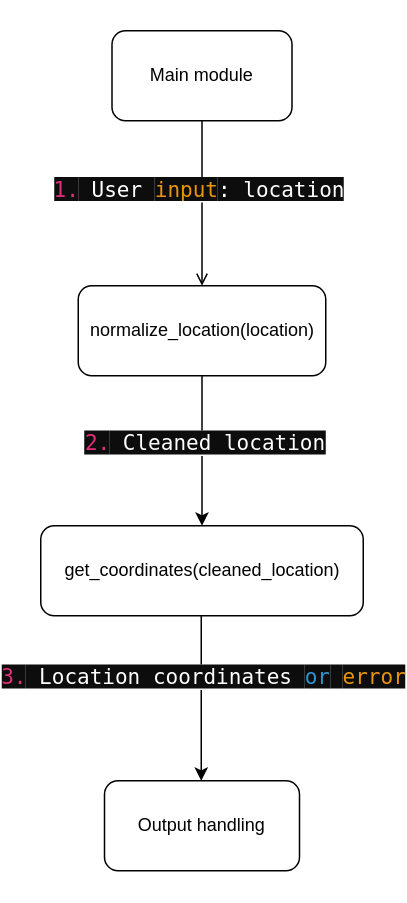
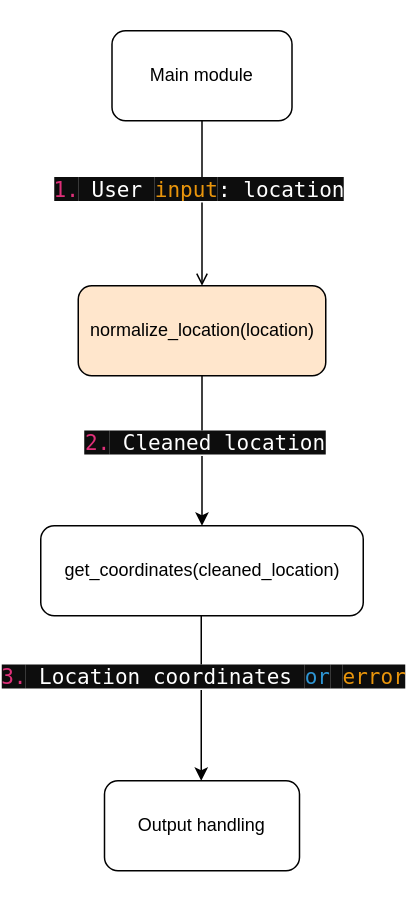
- <mxCell id="5" value="&lt;div style=&quot;text-align: left;&quot;&gt;normalize_location(location)&lt;/div&gt;" style="rounded=1;whiteSpace=wrap;html=1;" vertex="1" parent="1"><mxGeometry x="45.5" y="190" width="165" height="60" as="geometry" /></mxCell>
+ <mxCell id="5" value="&lt;div style=&quot;text-align: left;&quot;&gt;normalize_location(location)&lt;/div&gt;" style="rounded=1;whiteSpace=wrap;html=1;fillColor=#ffe6cc;" vertex="1" parent="1"><mxGeometry x="45.5" y="190" width="165" height="60" as="geometry" /></mxCell>
